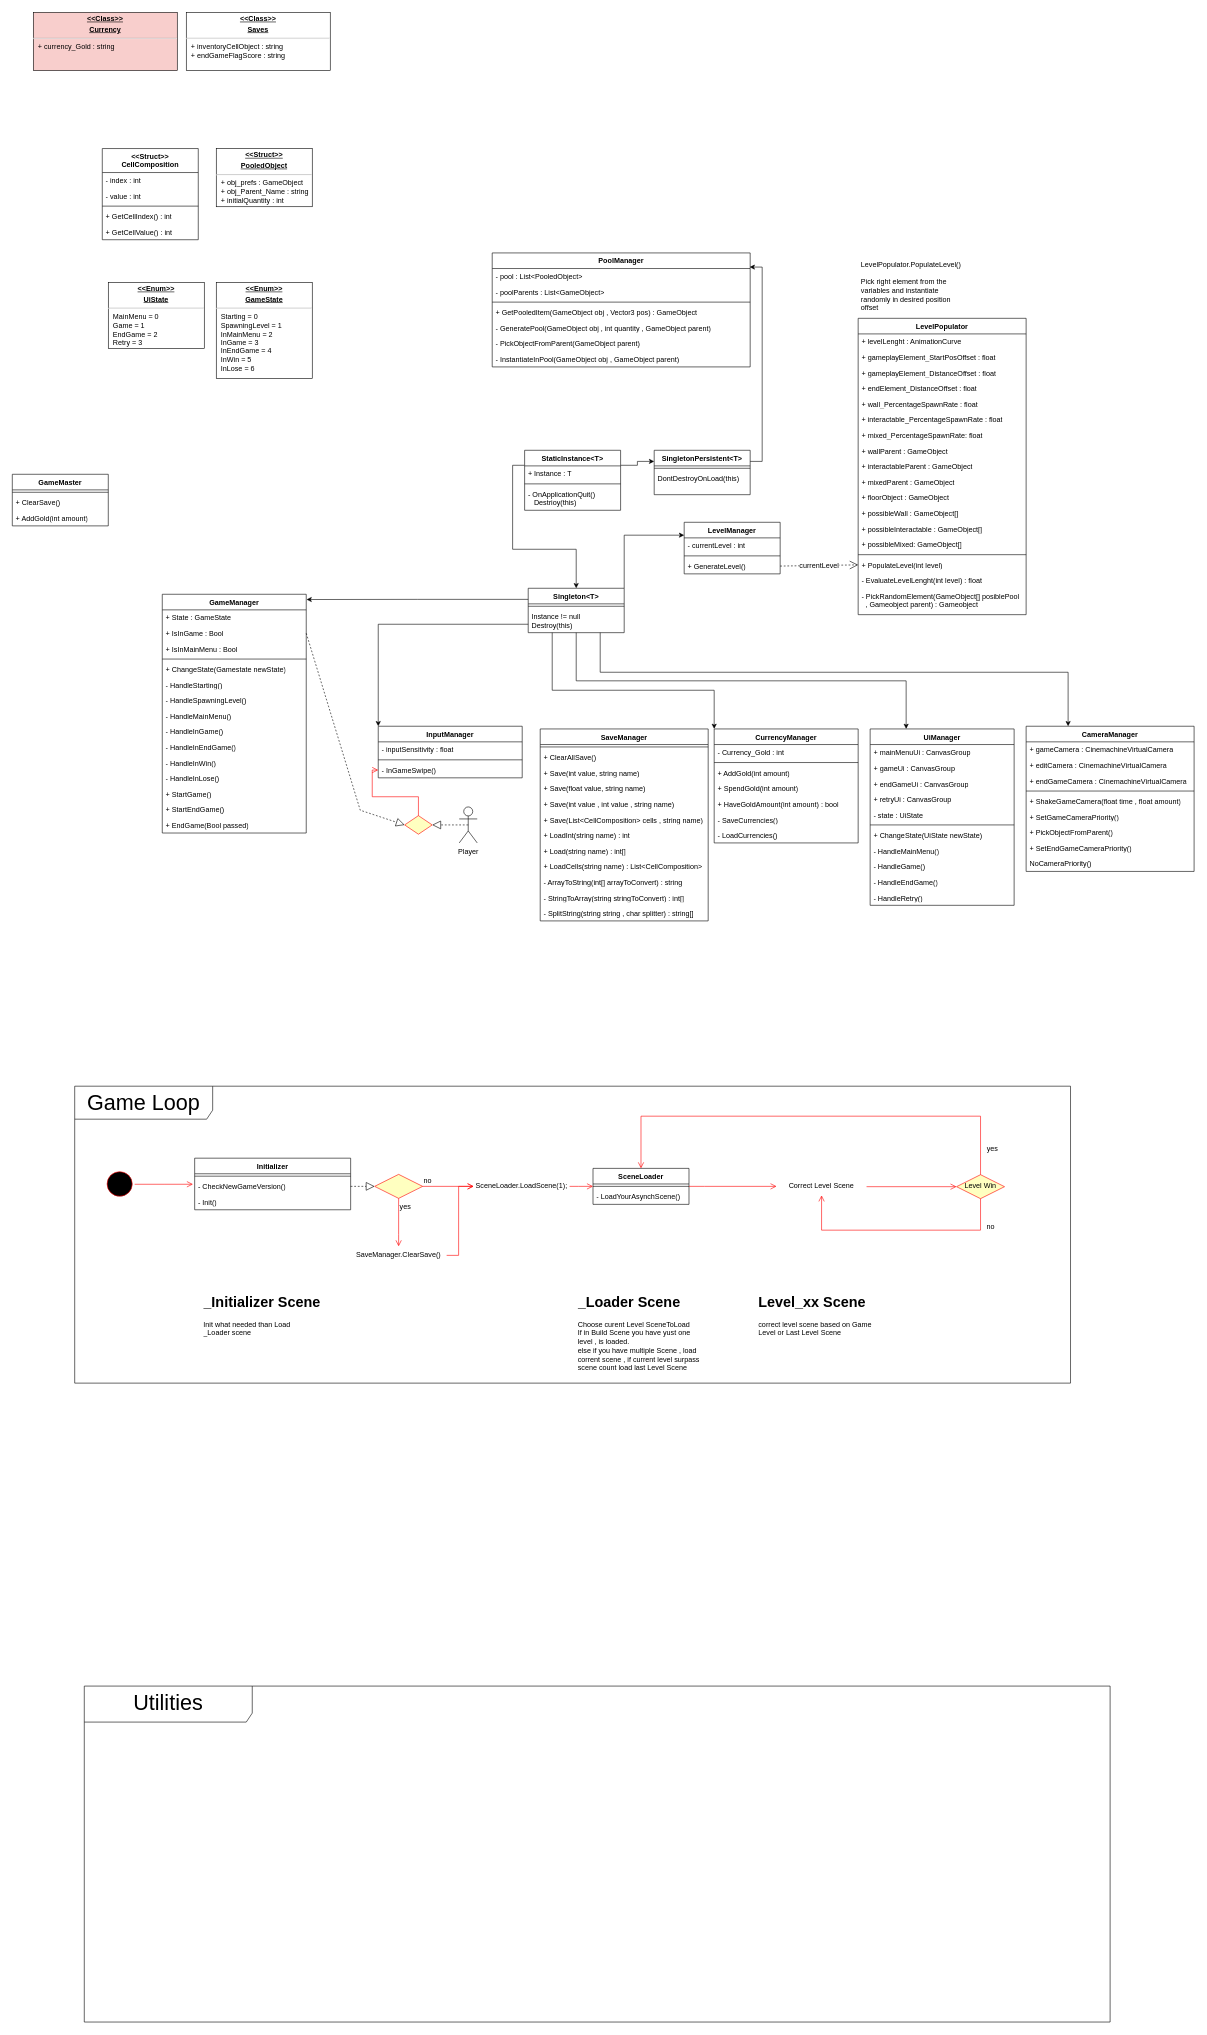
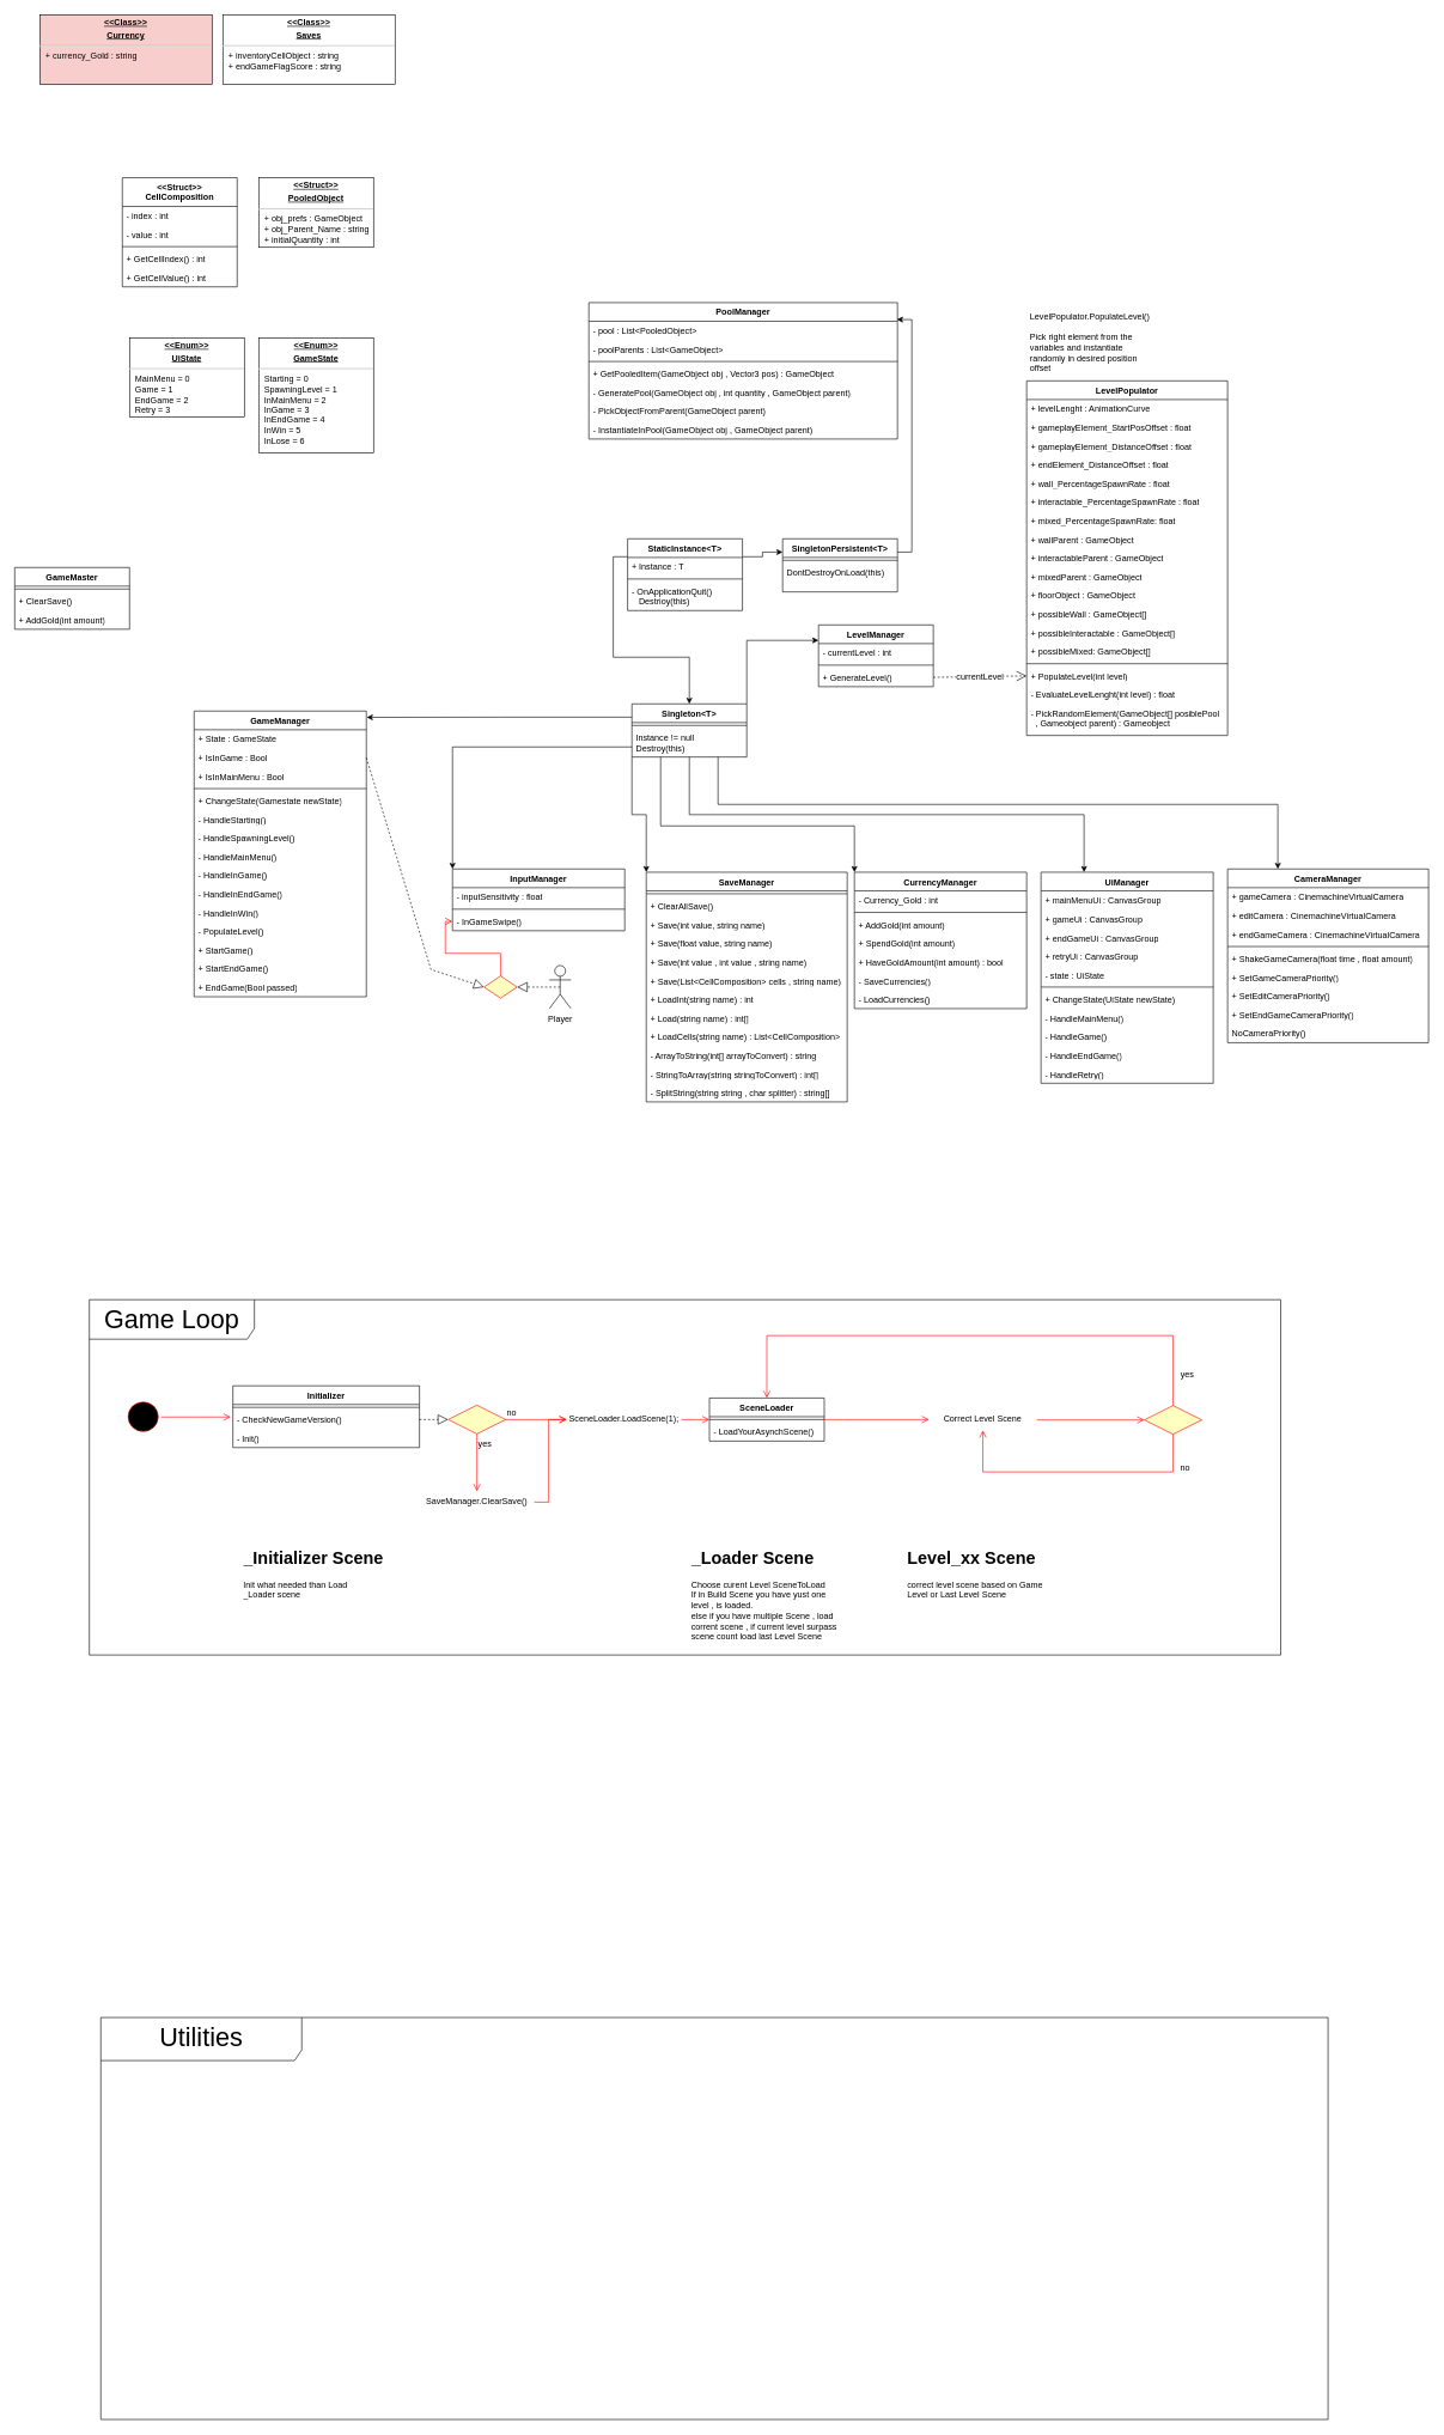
+ <mxCell id="21" style="edgeStyle=orthogonalEdgeStyle;rounded=0;orthogonalLoop=1;jettySize=auto;html=1;exitX=0;exitY=1;exitDx=0;exitDy=0;entryX=0;entryY=0;entryDx=0;entryDy=0;fontFamily=Helvetica;fontSize=12;fontColor=default;startSize=26;" parent="1" source="25" target="85" edge="1"><mxGeometry relative="1" as="geometry" /></mxCell>
- <mxCell id="14" value="- HandleInLose()" style="text;strokeColor=none;fillColor=none;align=left;verticalAlign=top;spacingLeft=4;spacingRight=4;overflow=hidden;rotatable=0;points=[[0,0.5],[1,0.5]];portConstraint=eastwest;whiteSpace=wrap;html=1;" parent="2" vertex="1"><mxGeometry y="294" width="240" height="26" as="geometry" /></mxCell>
+ <mxCell id="14" value="- PopulateLevel()" style="text;strokeColor=none;fillColor=none;align=left;verticalAlign=top;spacingLeft=4;spacingRight=4;overflow=hidden;rotatable=0;points=[[0,0.5],[1,0.5]];portConstraint=eastwest;whiteSpace=wrap;html=1;" parent="2" vertex="1"><mxGeometry y="294" width="240" height="26" as="geometry" /></mxCell>
- <mxCell id="135" value="+ PickObjectFromParent()" style="text;strokeColor=none;fillColor=none;align=left;verticalAlign=top;spacingLeft=4;spacingRight=4;overflow=hidden;rotatable=0;points=[[0,0.5],[1,0.5]];portConstraint=eastwest;whiteSpace=wrap;html=1;" parent="128" vertex="1"><mxGeometry y="164" width="280" height="26" as="geometry" /></mxCell>
+ <mxCell id="135" value="+ SetEditCameraPriority()" style="text;strokeColor=none;fillColor=none;align=left;verticalAlign=top;spacingLeft=4;spacingRight=4;overflow=hidden;rotatable=0;points=[[0,0.5],[1,0.5]];portConstraint=eastwest;whiteSpace=wrap;html=1;" parent="128" vertex="1"><mxGeometry y="164" width="280" height="26" as="geometry" /></mxCell>
- <mxCell id="167" value="Level Win" style="text;html=1;strokeColor=none;fillColor=none;align=center;verticalAlign=middle;whiteSpace=wrap;rounded=0;fontSize=12;fontFamily=Helvetica;fontColor=default;" parent="1" vertex="1"><mxGeometry x="1604" y="1962" width="60" height="30" as="geometry" /></mxCell>
